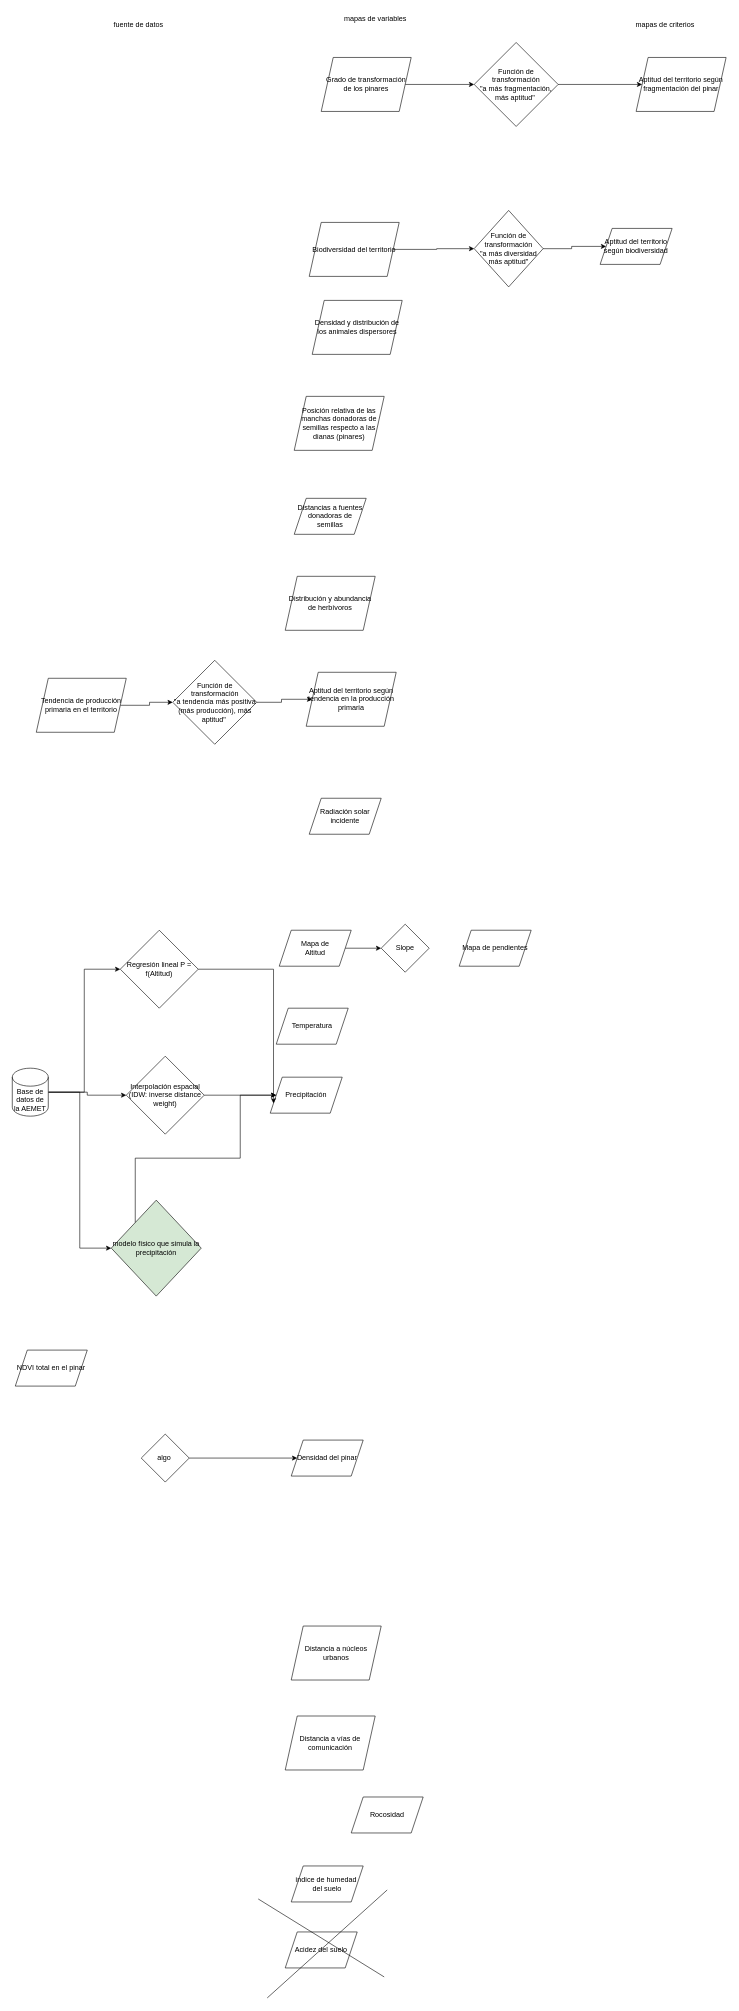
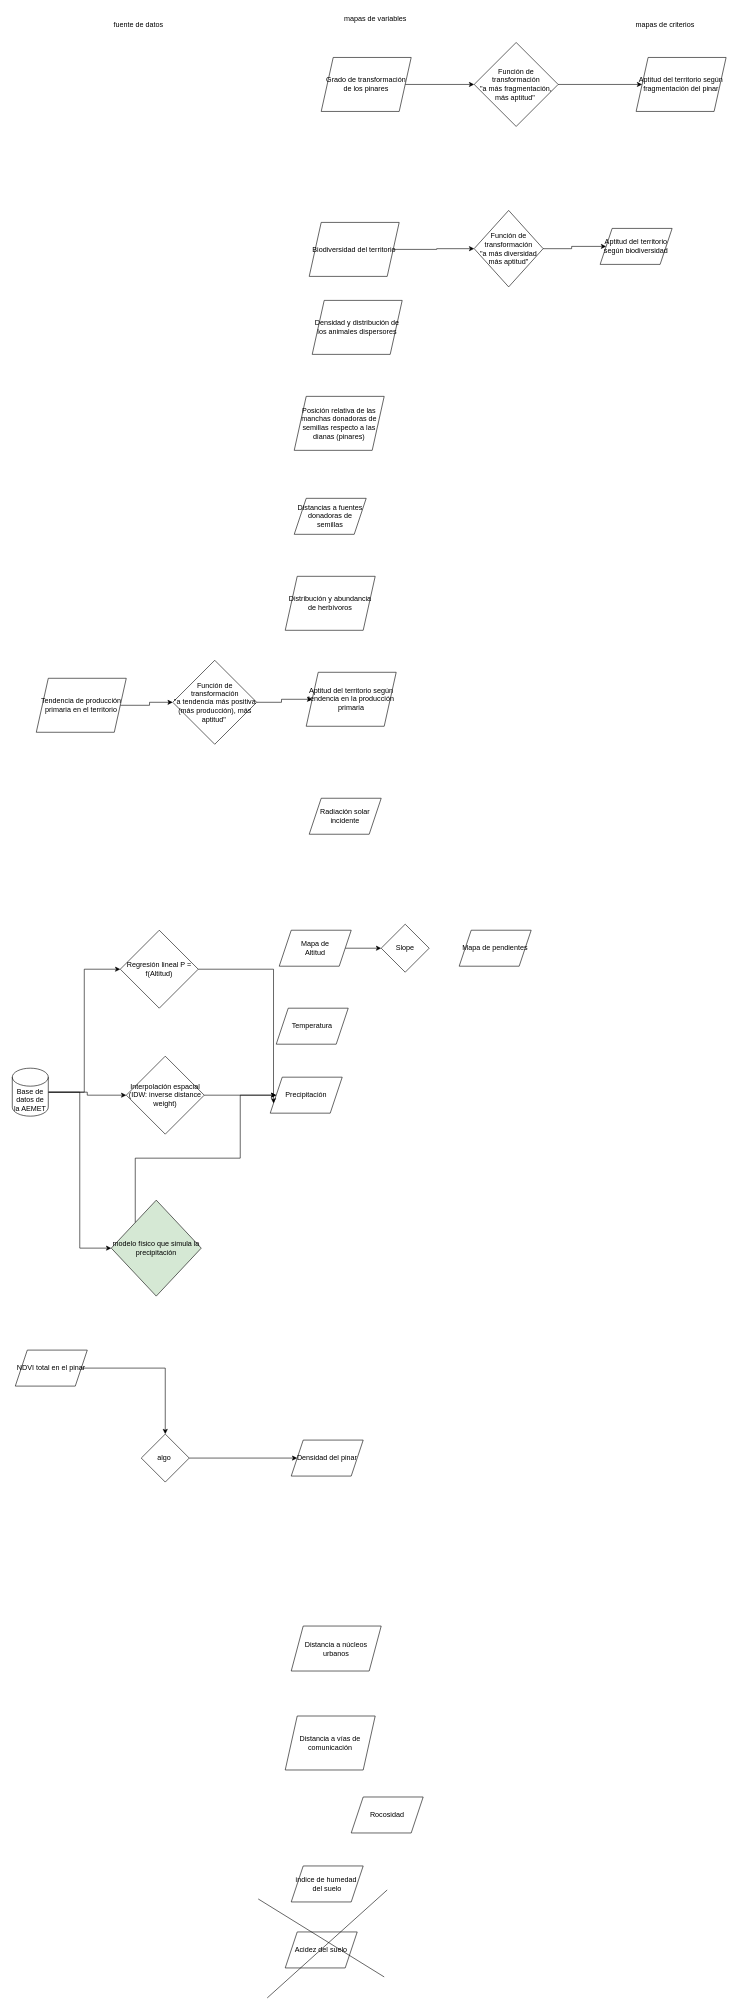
+ <mxCell id="48" style="edgeStyle=orthogonalEdgeStyle;rounded=0;orthogonalLoop=1;jettySize=auto;html=1;" parent="1" source="49" target="51" edge="1"><mxGeometry relative="1" as="geometry" /></mxCell>
- <mxCell id="17" value="Distancia a núcleos urbanos" style="shape=parallelogram;perimeter=parallelogramPerimeter;whiteSpace=wrap;html=1;fixedSize=1;" parent="1" vertex="1"><mxGeometry x="485" y="2710" width="150" height="90" as="geometry" /></mxCell>
+ <mxCell id="17" value="Distancia a núcleos urbanos" style="shape=parallelogram;perimeter=parallelogramPerimeter;whiteSpace=wrap;html=1;fixedSize=1;" parent="1" vertex="1"><mxGeometry x="485" y="2710" width="150" height="75" as="geometry" /></mxCell>
